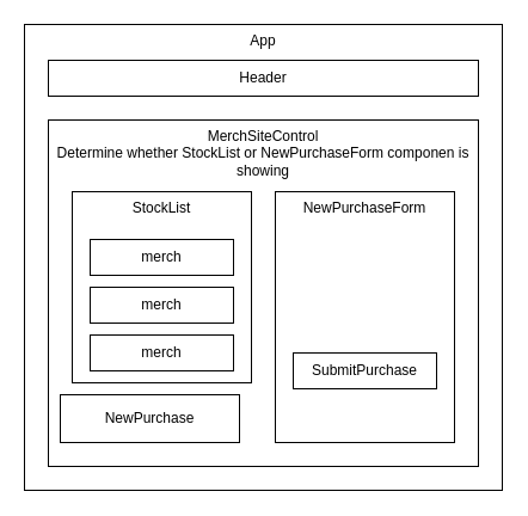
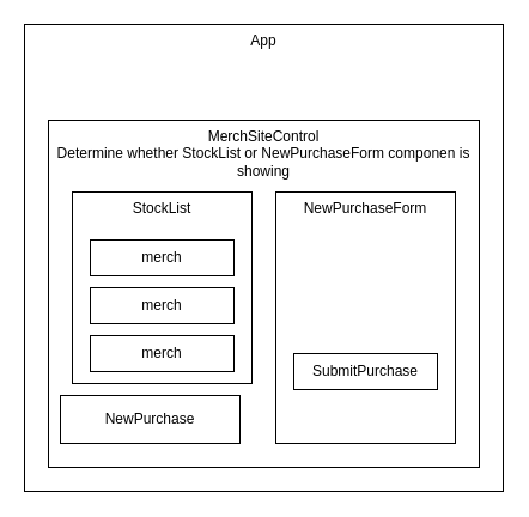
- <mxCell id="3" value="Header" style="rounded=0;whiteSpace=wrap;html=1;" vertex="1" parent="1"><mxGeometry x="40" y="50" width="360" height="30" as="geometry" /></mxCell>
